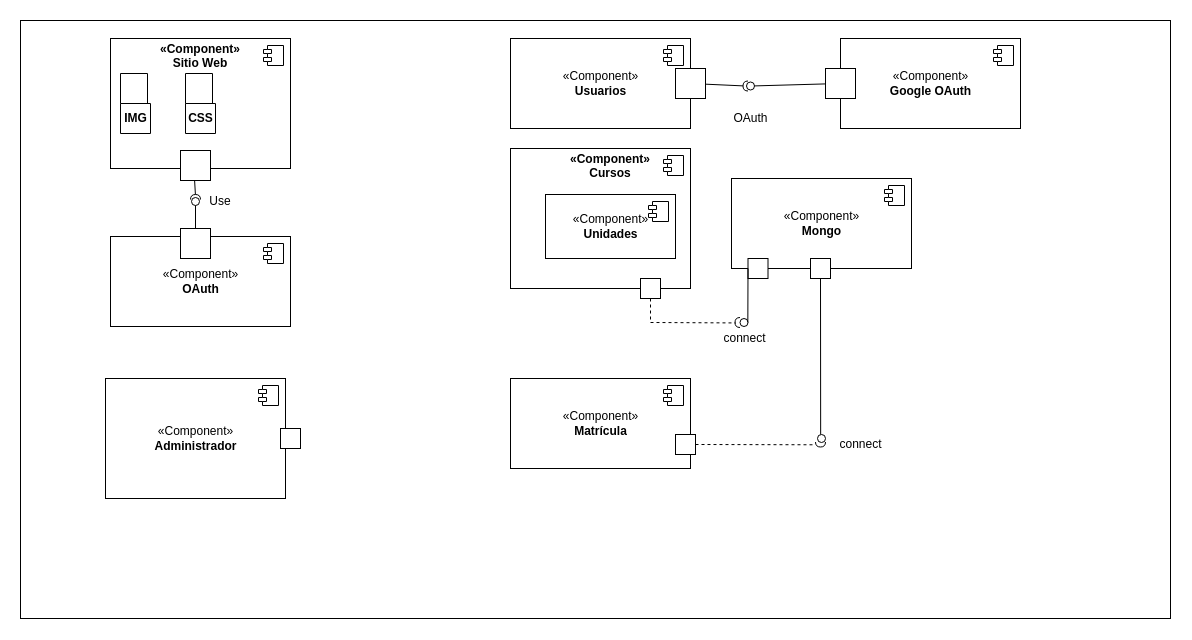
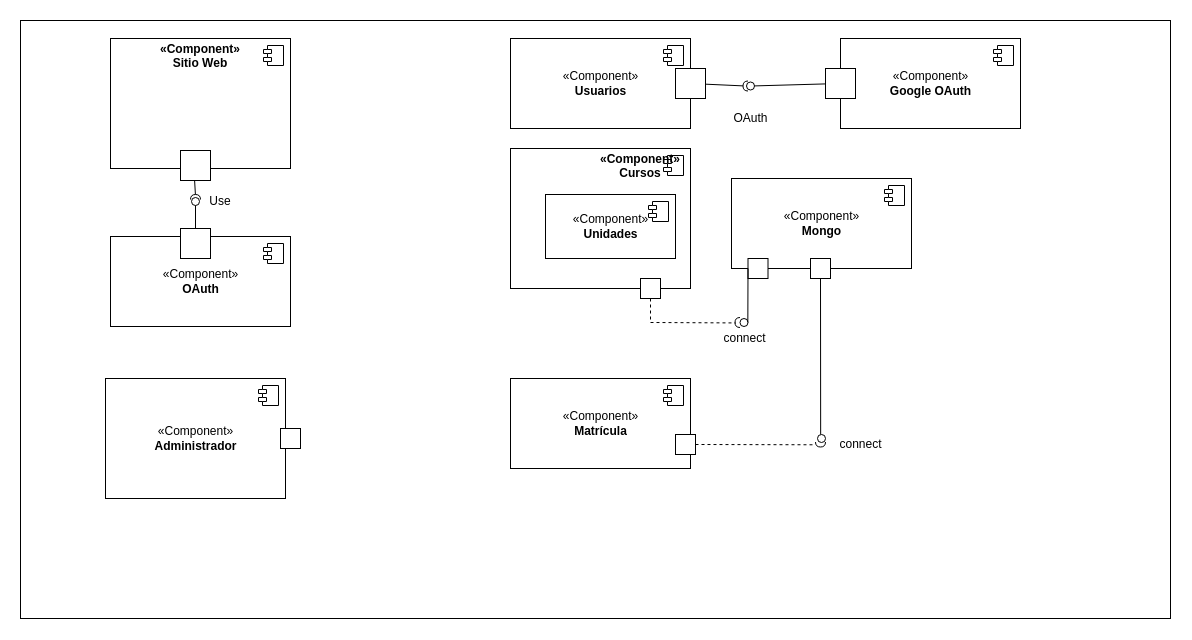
- <mxCell id="54" value="IMG" style="shape=folder;fontStyle=1;tabWidth=80;tabHeight=30;tabPosition=left;html=1;boundedLbl=1;" vertex="1" parent="1"><mxGeometry x="120" y="73" width="30" height="60" as="geometry" /></mxCell>
- <mxCell id="55" value="CSS" style="shape=folder;fontStyle=1;tabWidth=80;tabHeight=30;tabPosition=left;html=1;boundedLbl=1;" vertex="1" parent="1"><mxGeometry x="185" y="73" width="30" height="60" as="geometry" /></mxCell>
- <mxCell id="39" value="«Component»&#10;Cursos" style="text;align=center;fontStyle=1;verticalAlign=middle;spacingLeft=3;spacingRight=3;strokeColor=none;rotatable=0;points=[[0,0.5],[1,0.5]];portConstraint=eastwest;" vertex="1" parent="1"><mxGeometry x="570" y="152" width="80" height="26" as="geometry" /></mxCell>
+ <mxCell id="39" value="«Component»&#10;Cursos" style="text;align=center;fontStyle=1;verticalAlign=middle;spacingLeft=3;spacingRight=3;strokeColor=none;rotatable=0;points=[[0,0.5],[1,0.5]];portConstraint=eastwest;" vertex="1" parent="1"><mxGeometry x="600" y="152" width="80" height="26" as="geometry" /></mxCell>
